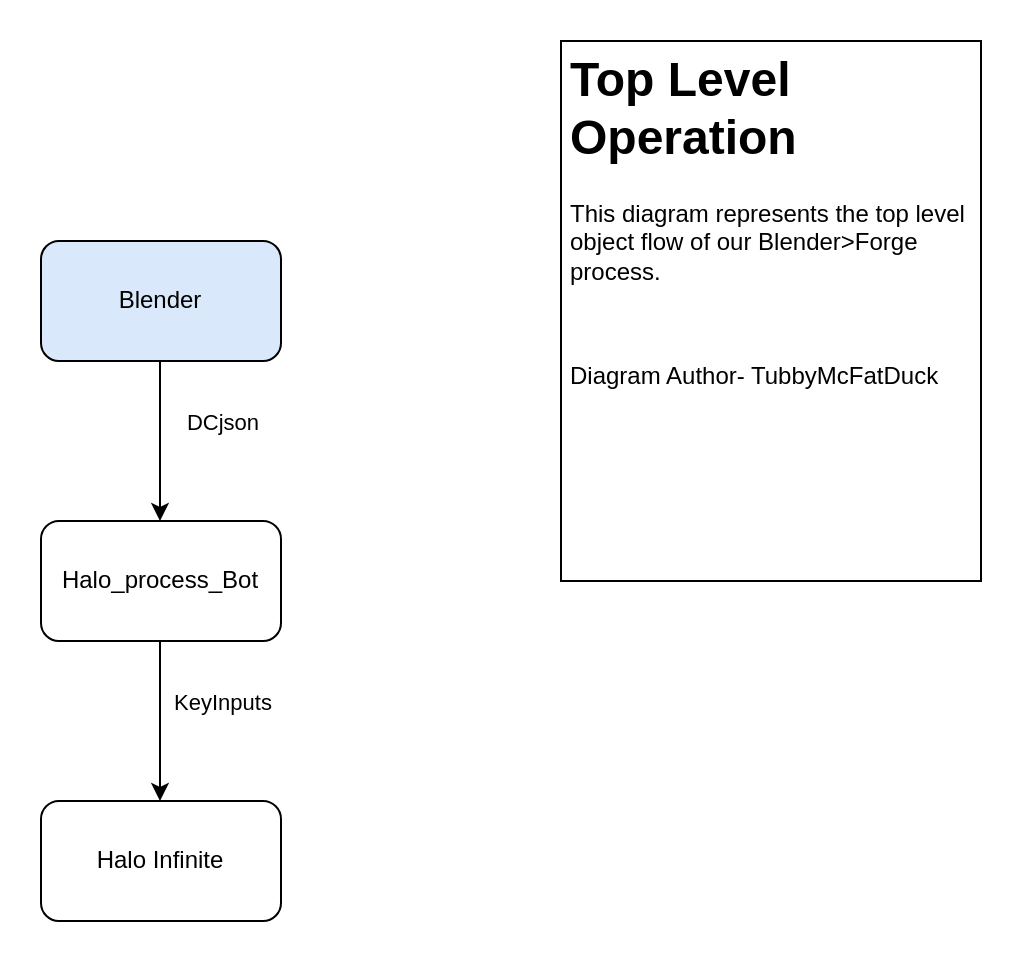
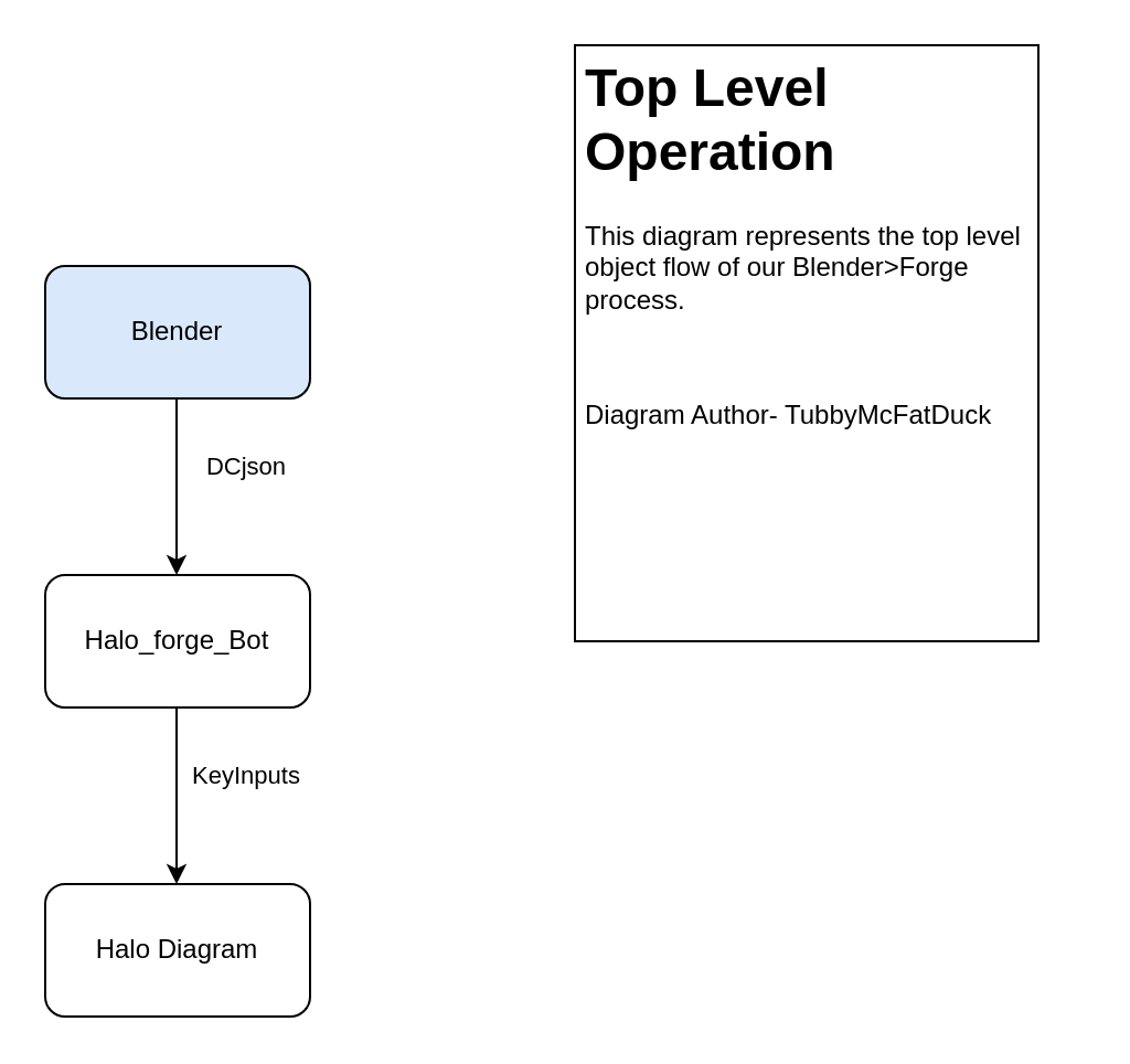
- <mxCell id="9" value="&lt;h1&gt;Top Level Operation&lt;/h1&gt;&lt;p&gt;This diagram represents the top level object flow of our Blender&amp;gt;Forge process.&lt;/p&gt;&lt;p&gt;&lt;br&gt;&lt;/p&gt;&lt;p&gt;Diagram Author- TubbyMcFatDuck&lt;/p&gt;" style="text;html=1;strokeColor=default;fillColor=none;spacing=5;spacingTop=-20;whiteSpace=wrap;overflow=hidden;rounded=0;" vertex="1" parent="1"><mxGeometry x="280" y="20" width="210" height="270" as="geometry" /></mxCell>
+ <mxCell id="9" value="&lt;h1&gt;Top Level Operation&lt;/h1&gt;&lt;p&gt;This diagram represents the top level object flow of our Blender&amp;gt;Forge process.&lt;/p&gt;&lt;p&gt;&lt;br&gt;&lt;/p&gt;&lt;p&gt;Diagram Author- TubbyMcFatDuck&lt;/p&gt;" style="text;html=1;strokeColor=default;fillColor=none;spacing=5;spacingTop=-20;whiteSpace=wrap;overflow=hidden;rounded=0;" vertex="1" parent="1"><mxGeometry x="260" y="20" width="210" height="270" as="geometry" /></mxCell>
- <mxCell id="2" value="Halo_process_Bot&lt;br&gt;" style="rounded=1;whiteSpace=wrap;html=1;snapToPoint=0;fixDash=0;container=0;dropTarget=0;recursiveResize=1;" vertex="1" parent="1"><mxGeometry x="20" y="260" width="120" height="60" as="geometry"><mxRectangle x="360" y="260" width="120" height="30" as="alternateBounds" /></mxGeometry></mxCell>
+ <mxCell id="2" value="Halo_forge_Bot&lt;br&gt;" style="rounded=1;whiteSpace=wrap;html=1;snapToPoint=0;fixDash=0;container=0;dropTarget=0;recursiveResize=1;" vertex="1" parent="1"><mxGeometry x="20" y="260" width="120" height="60" as="geometry"><mxRectangle x="360" y="260" width="120" height="30" as="alternateBounds" /></mxGeometry></mxCell>
- <mxCell id="3" value="Halo Infinite" style="rounded=1;whiteSpace=wrap;html=1;" vertex="1" parent="1"><mxGeometry x="20" y="400" width="120" height="60" as="geometry" /></mxCell>
+ <mxCell id="3" value="Halo Diagram" style="rounded=1;whiteSpace=wrap;html=1;" vertex="1" parent="1"><mxGeometry x="20" y="400" width="120" height="60" as="geometry" /></mxCell>
